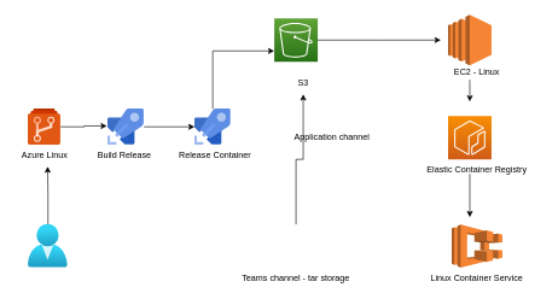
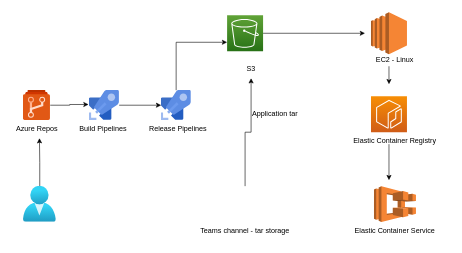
- <mxCell id="26" value="Application channel" style="text;html=1;strokeColor=none;fillColor=none;align=center;verticalAlign=middle;whiteSpace=wrap;rounded=0;" vertex="1" parent="1"><mxGeometry x="368" y="175" width="180" height="30" as="geometry" /></mxCell>
+ <mxCell id="26" value="Application tar" style="text;html=1;strokeColor=none;fillColor=none;align=center;verticalAlign=middle;whiteSpace=wrap;rounded=0;" vertex="1" parent="1"><mxGeometry x="368" y="175" width="180" height="30" as="geometry" /></mxCell>
- <mxCell id="23" value="Azure Linux" style="text;html=1;strokeColor=none;fillColor=none;align=center;verticalAlign=middle;whiteSpace=wrap;rounded=0;" vertex="1" parent="1"><mxGeometry x="20.5" y="200" width="80" height="30" as="geometry" /></mxCell>
+ <mxCell id="23" value="Azure Repos" style="text;html=1;strokeColor=none;fillColor=none;align=center;verticalAlign=middle;whiteSpace=wrap;rounded=0;" vertex="1" parent="1"><mxGeometry x="20.5" y="200" width="80" height="30" as="geometry" /></mxCell>
- <mxCell id="24" value="Build Release&amp;nbsp;" style="text;html=1;strokeColor=none;fillColor=none;align=center;verticalAlign=middle;whiteSpace=wrap;rounded=0;" vertex="1" parent="1"><mxGeometry x="128" y="200" width="90" height="30" as="geometry" /></mxCell>
+ <mxCell id="24" value="Build Pipelines&amp;nbsp;" style="text;html=1;strokeColor=none;fillColor=none;align=center;verticalAlign=middle;whiteSpace=wrap;rounded=0;" vertex="1" parent="1"><mxGeometry x="128" y="200" width="90" height="30" as="geometry" /></mxCell>
- <mxCell id="25" value="Release Container&amp;nbsp;" style="text;html=1;strokeColor=none;fillColor=none;align=center;verticalAlign=middle;whiteSpace=wrap;rounded=0;" vertex="1" parent="1"><mxGeometry x="238" y="200" width="120" height="30" as="geometry" /></mxCell>
+ <mxCell id="25" value="Release Pipelines&amp;nbsp;" style="text;html=1;strokeColor=none;fillColor=none;align=center;verticalAlign=middle;whiteSpace=wrap;rounded=0;" vertex="1" parent="1"><mxGeometry x="238" y="200" width="120" height="30" as="geometry" /></mxCell>
- <mxCell id="19" value="Linux Container Service" style="text;html=1;strokeColor=none;fillColor=none;align=center;verticalAlign=middle;whiteSpace=wrap;rounded=0;" vertex="1" parent="1"><mxGeometry x="568" y="370" width="180" height="30" as="geometry" /></mxCell>
+ <mxCell id="19" value="Elastic Container Service" style="text;html=1;strokeColor=none;fillColor=none;align=center;verticalAlign=middle;whiteSpace=wrap;rounded=0;" vertex="1" parent="1"><mxGeometry x="568" y="370" width="180" height="30" as="geometry" /></mxCell>
